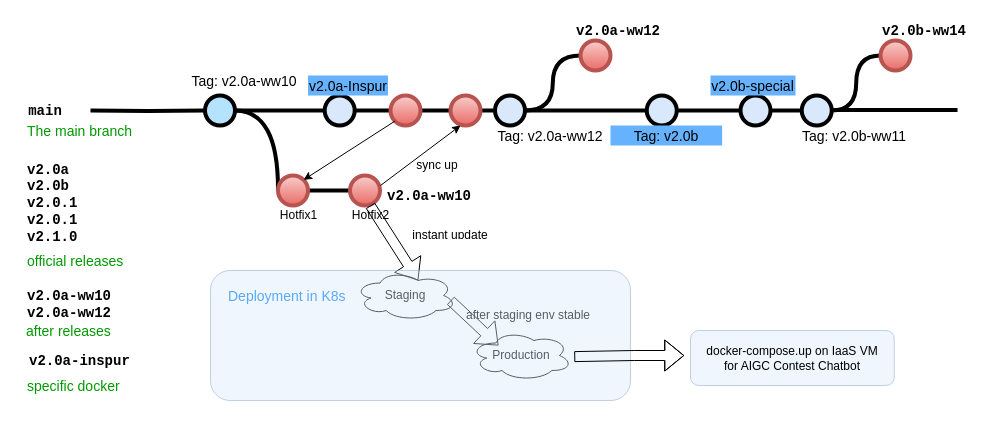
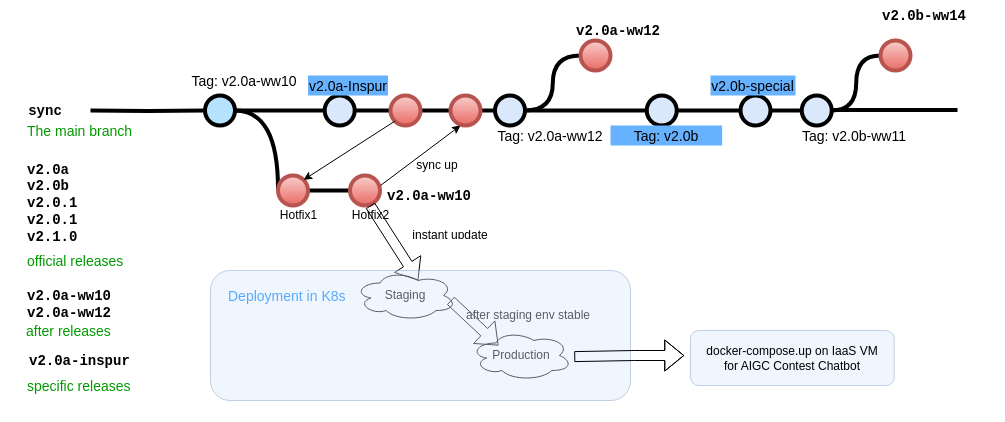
- <mxCell id="39" value="v2.0b-ww14" style="text;html=1;strokeColor=none;fillColor=none;align=left;verticalAlign=middle;whiteSpace=wrap;overflow=hidden;fontSize=14;fontStyle=1;fontFamily=Courier New;" vertex="1" parent="1"><mxGeometry x="880" y="20" width="102.5" height="20" as="geometry" /></mxCell>
+ <mxCell id="39" value="v2.0b-ww14" style="text;html=1;strokeColor=none;fillColor=none;align=left;verticalAlign=middle;whiteSpace=wrap;overflow=hidden;fontSize=14;fontStyle=1;fontFamily=Courier New;" vertex="1" parent="1"><mxGeometry x="880" y="5" width="102.5" height="20" as="geometry" /></mxCell>
- <mxCell id="12" value="main" style="text;html=1;strokeColor=none;fillColor=none;align=center;verticalAlign=middle;whiteSpace=wrap;overflow=hidden;fontSize=14;fontStyle=1;fontFamily=Courier New;" parent="1" vertex="1"><mxGeometry x="20" y="100" width="50" height="20" as="geometry" /></mxCell>
+ <mxCell id="12" value="sync" style="text;html=1;strokeColor=none;fillColor=none;align=center;verticalAlign=middle;whiteSpace=wrap;overflow=hidden;fontSize=14;fontStyle=1;fontFamily=Courier New;" parent="1" vertex="1"><mxGeometry x="20" y="100" width="50" height="20" as="geometry" /></mxCell>
- <mxCell id="57" value="specific docker" style="text;html=1;strokeColor=none;fillColor=none;align=left;verticalAlign=middle;whiteSpace=wrap;overflow=hidden;fontSize=14;fontStyle=0;fontColor=#009900;" vertex="1" parent="1"><mxGeometry x="25.25" y="375" width="133.75" height="20" as="geometry" /></mxCell>
+ <mxCell id="57" value="specific releases" style="text;html=1;strokeColor=none;fillColor=none;align=left;verticalAlign=middle;whiteSpace=wrap;overflow=hidden;fontSize=14;fontStyle=0;fontColor=#009900;" vertex="1" parent="1"><mxGeometry x="25.25" y="375" width="133.75" height="20" as="geometry" /></mxCell>
